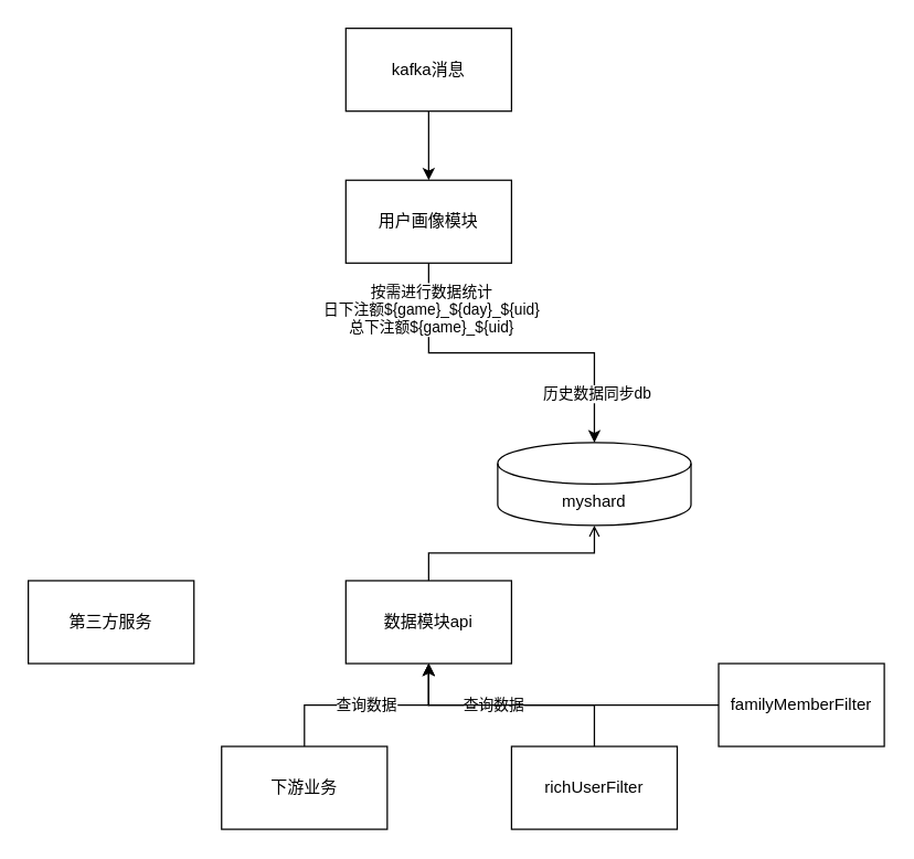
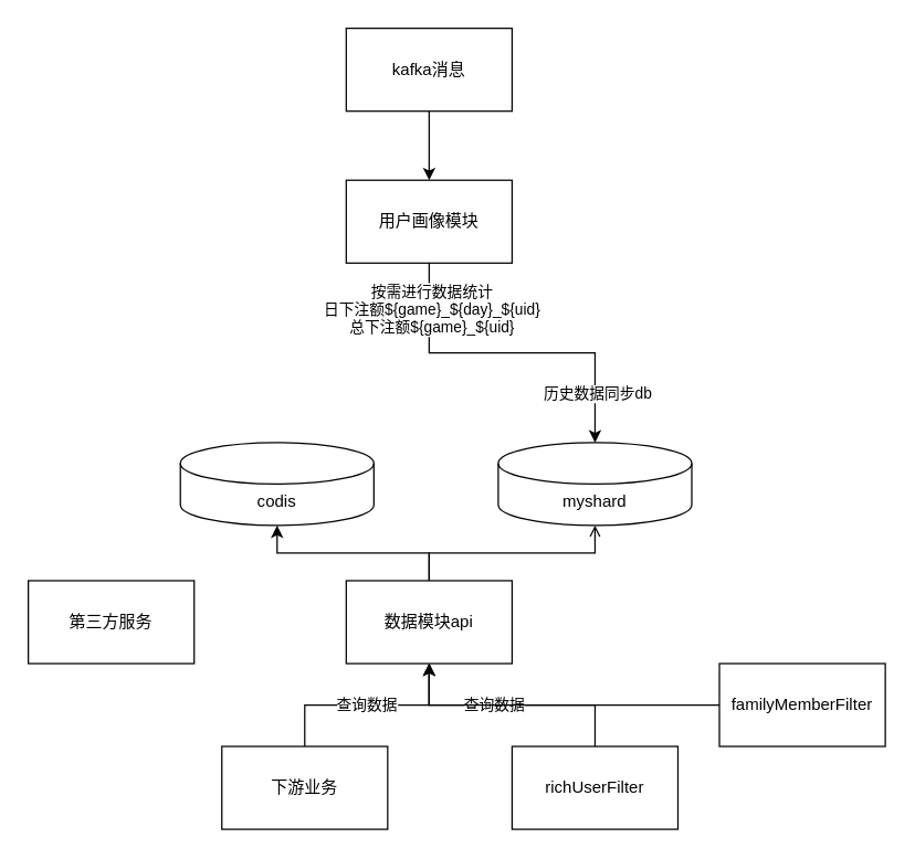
+ <mxCell id="8" value="codis" style="shape=cylinder3;whiteSpace=wrap;html=1;boundedLbl=1;backgroundOutline=1;size=15;" vertex="1" parent="1"><mxGeometry x="130" y="320" width="140" height="60" as="geometry" /></mxCell>
+ <mxCell id="12" style="edgeStyle=orthogonalEdgeStyle;rounded=0;orthogonalLoop=1;jettySize=auto;html=1;entryX=0.5;entryY=1;entryDx=0;entryDy=0;entryPerimeter=0;" edge="1" parent="1" source="14" target="8"><mxGeometry relative="1" as="geometry" /></mxCell>
